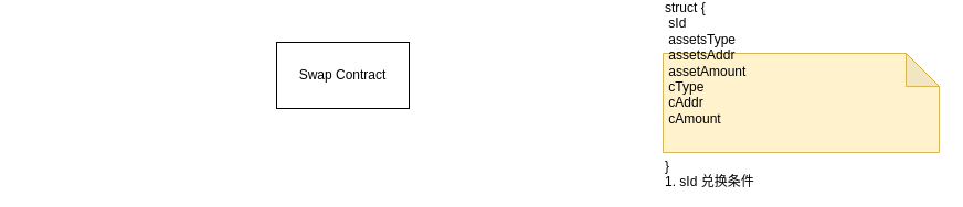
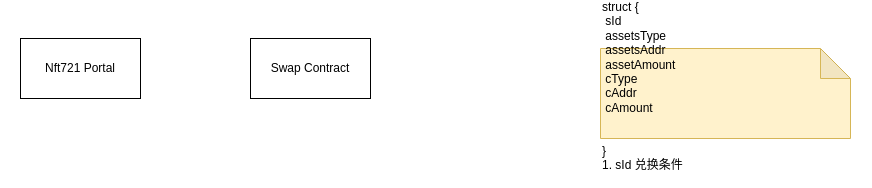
+ <mxCell id="2" value="Nft721 Portal " style="rounded=0;whiteSpace=wrap;html=1;" vertex="1" parent="1"><mxGeometry x="20" y="20" width="120" height="60" as="geometry" /></mxCell>
